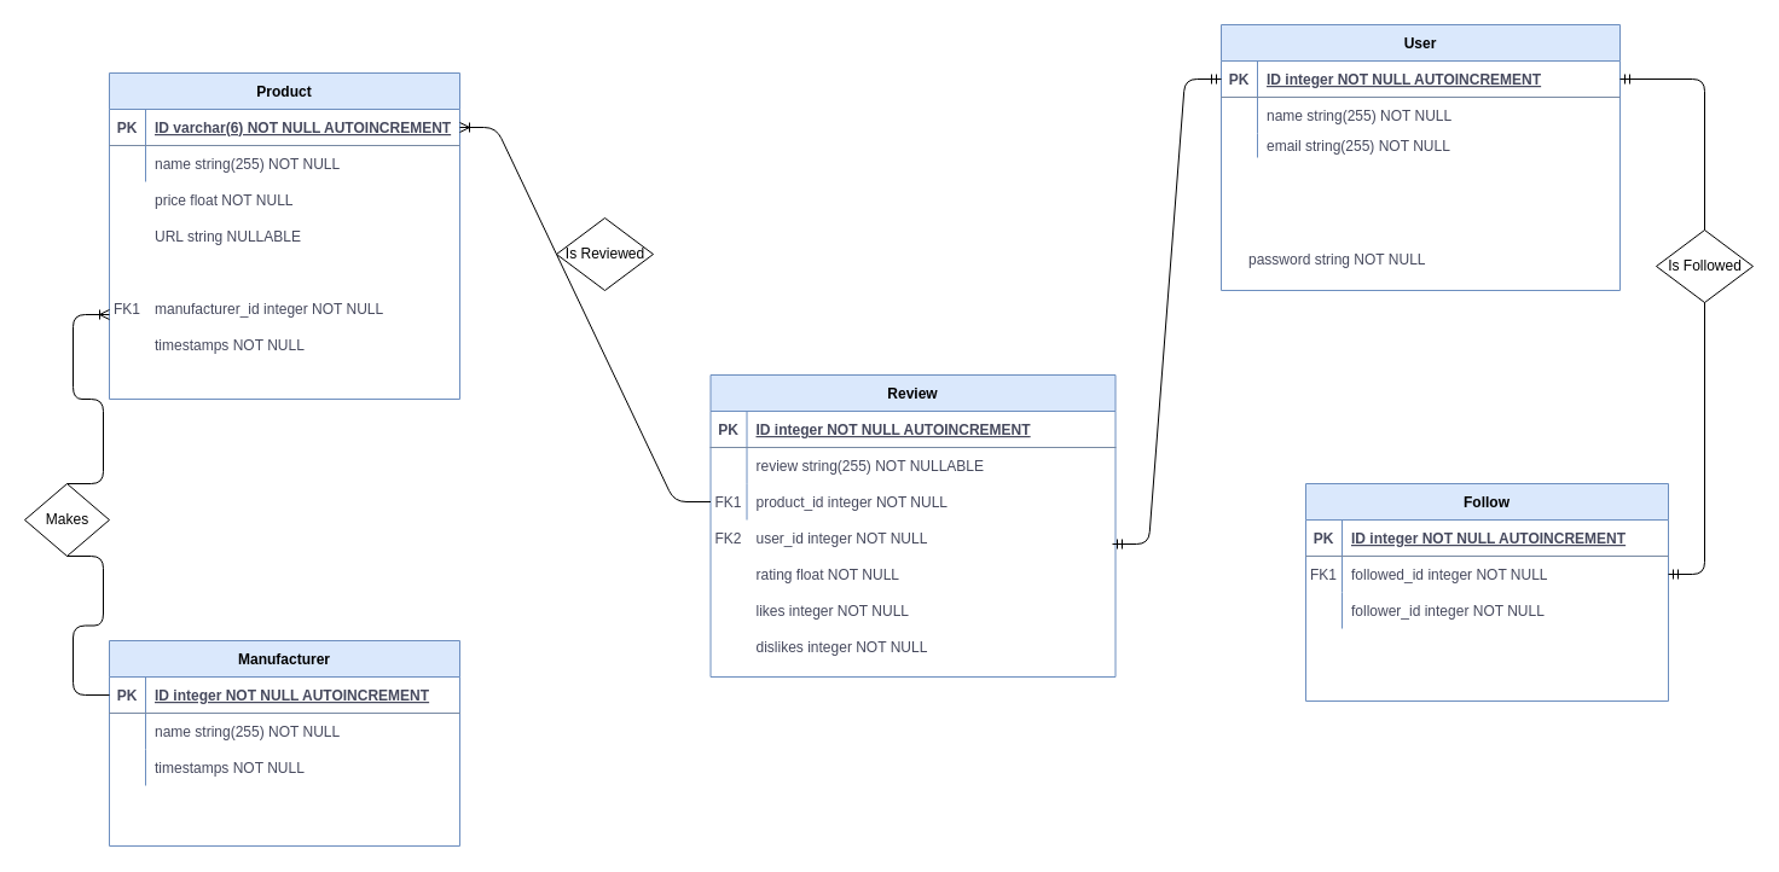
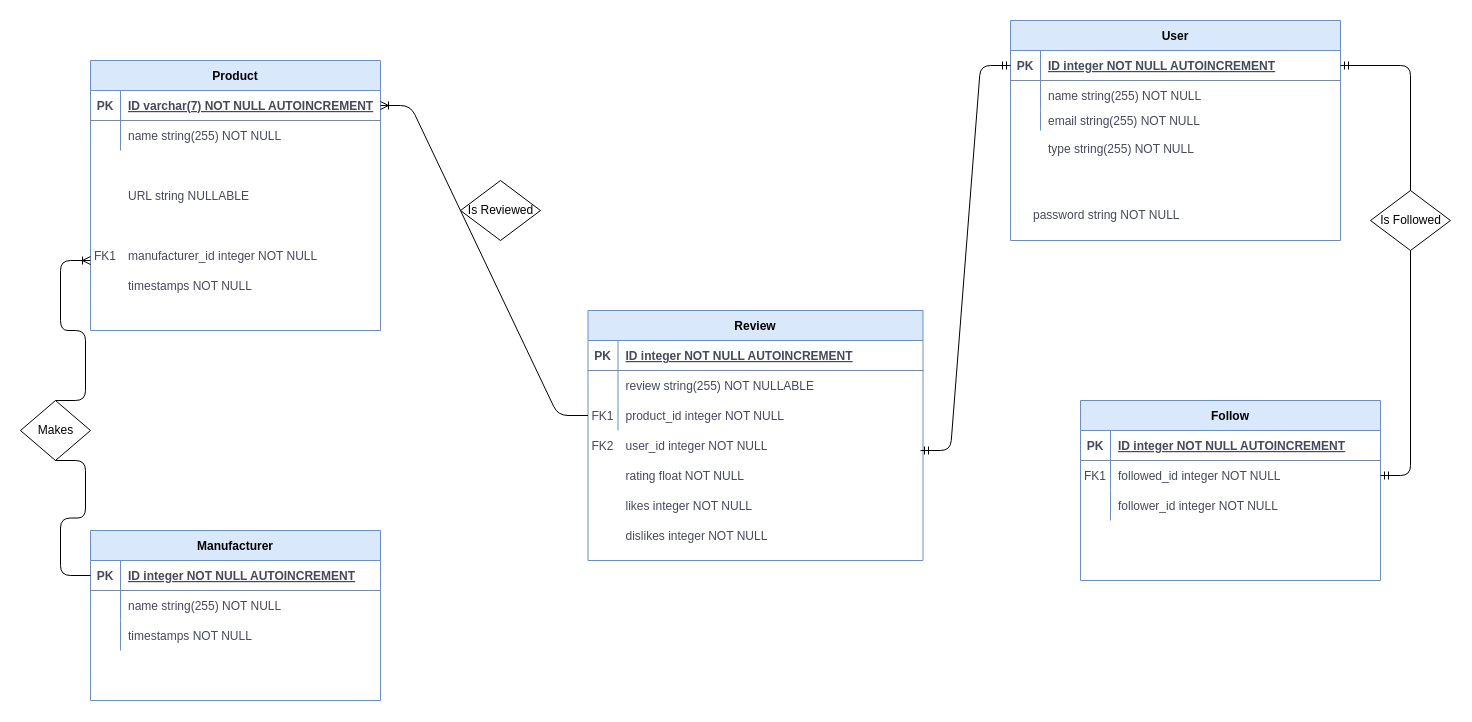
- <mxCell id="25" value="ID varchar(6) NOT NULL AUTOINCREMENT" style="shape=partialRectangle;overflow=hidden;connectable=0;fillColor=none;top=0;left=0;bottom=0;right=0;align=left;spacingLeft=6;fontStyle=5;strokeColor=#788AA3;fontColor=#46495D;" parent="23" vertex="1"><mxGeometry x="30" width="260" height="30" as="geometry" /></mxCell>
+ <mxCell id="25" value="ID varchar(7) NOT NULL AUTOINCREMENT" style="shape=partialRectangle;overflow=hidden;connectable=0;fillColor=none;top=0;left=0;bottom=0;right=0;align=left;spacingLeft=6;fontStyle=5;strokeColor=#788AA3;fontColor=#46495D;" parent="23" vertex="1"><mxGeometry x="30" width="260" height="30" as="geometry" /></mxCell>
+ <mxCell id="36" value="type string(255) NOT NULL" style="shape=partialRectangle;overflow=hidden;connectable=0;fillColor=none;top=0;left=0;bottom=0;right=0;align=left;spacingLeft=6;strokeColor=#788AA3;fontColor=#46495D;" parent="1" vertex="1"><mxGeometry x="1040" y="133" width="300" height="30" as="geometry" /></mxCell>
- <mxCell id="29" value="price float NOT NULL" style="shape=partialRectangle;overflow=hidden;connectable=0;fillColor=none;top=0;left=0;bottom=0;right=0;align=left;spacingLeft=6;strokeColor=#788AA3;fontColor=#46495D;" parent="1" vertex="1"><mxGeometry x="120" y="150" width="220" height="30" as="geometry" /></mxCell>
